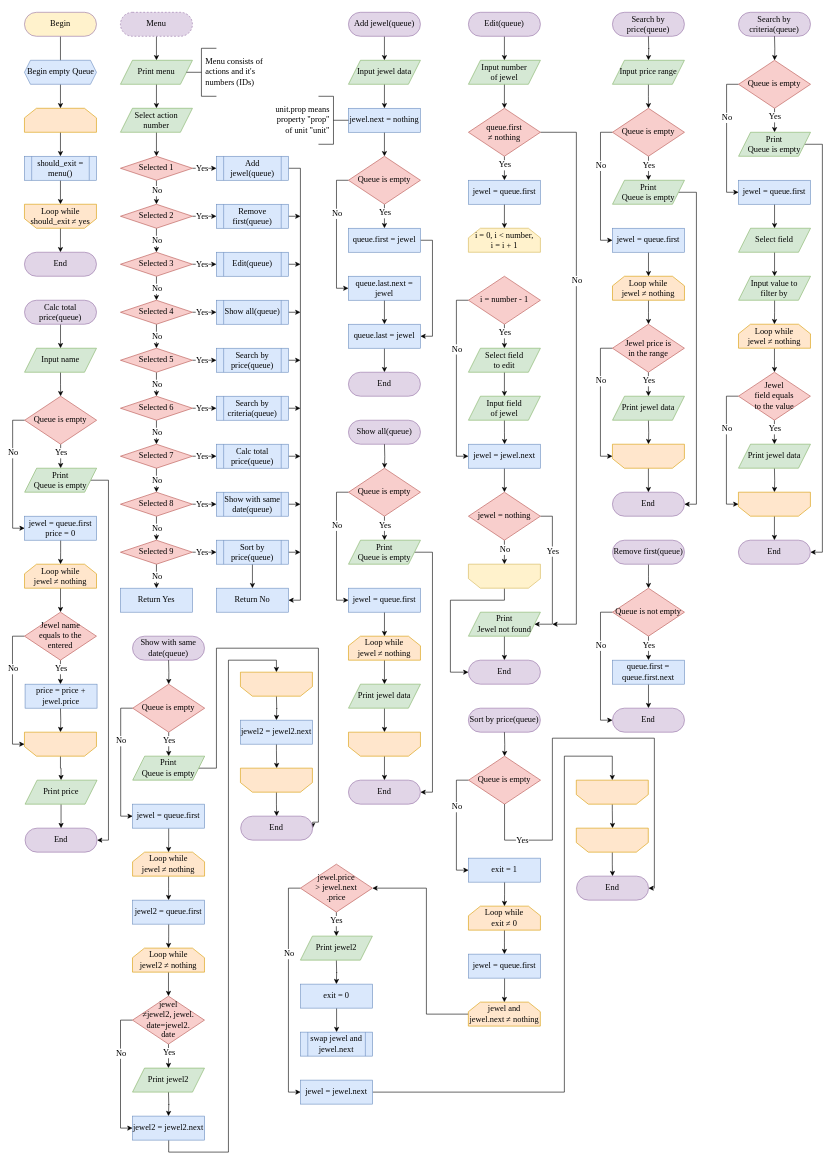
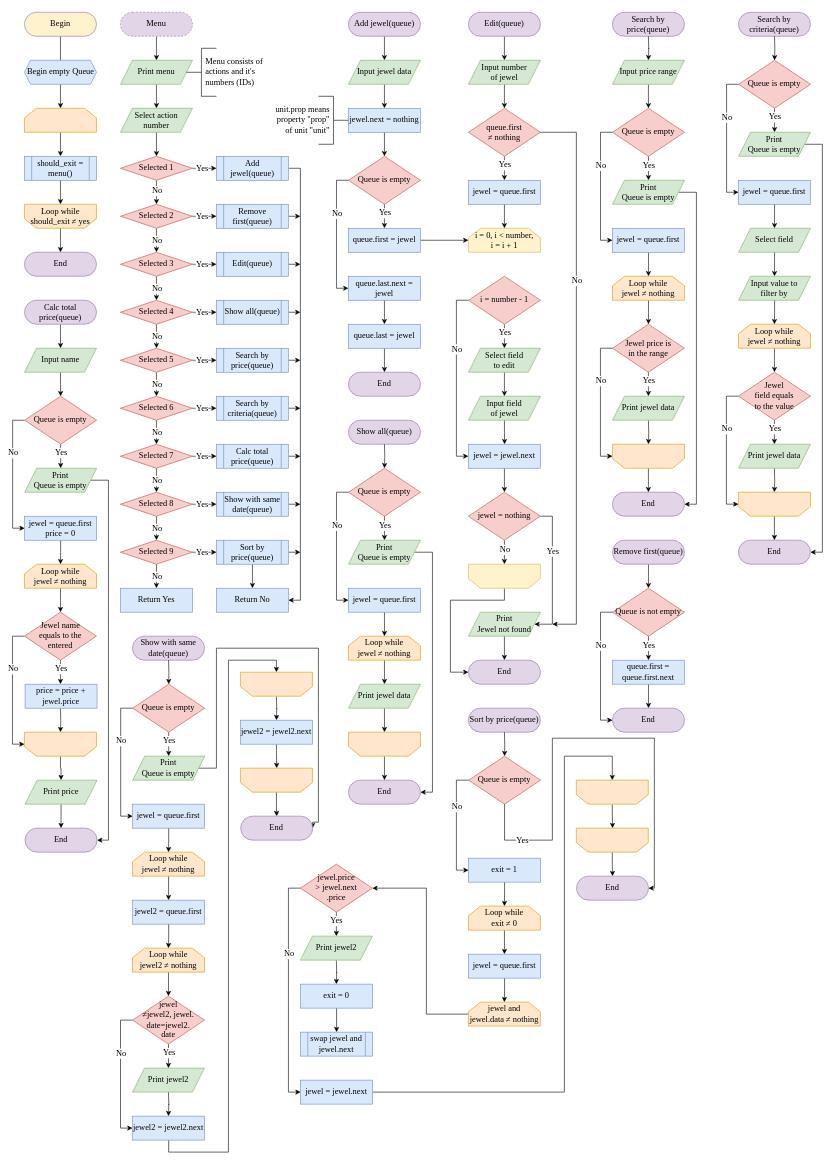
- <mxCell id="99" style="edgeStyle=orthogonalEdgeStyle;rounded=0;orthogonalLoop=1;jettySize=auto;html=1;exitX=1;exitY=0.5;exitDx=0;exitDy=0;entryX=1;entryY=0.5;entryDx=0;entryDy=0;fontFamily=Times New Roman;fontSize=14;" edge="1" parent="1" source="100" target="104"><mxGeometry relative="1" as="geometry" /></mxCell>
+ <mxCell id="99" style="edgeStyle=orthogonalEdgeStyle;rounded=0;orthogonalLoop=1;jettySize=auto;html=1;exitX=1;exitY=0.5;exitDx=0;exitDy=0;fontFamily=Times New Roman;fontSize=14;" edge="1" parent="1" source="100" target="115"><mxGeometry relative="1" as="geometry" /></mxCell>
- <mxCell id="300" value="&lt;div&gt;jewel and&lt;/div&gt;&lt;div&gt;jewel.next ≠ nothing&lt;/div&gt;" style="shape=loopLimit;whiteSpace=wrap;html=1;fontFamily=Times New Roman;fontSize=14;strokeColor=#d79b00;fillColor=#ffe6cc;labelBackgroundColor=none;" vertex="1" parent="1"><mxGeometry x="779.94" y="1670" width="120" height="40" as="geometry" /></mxCell>
+ <mxCell id="300" value="&lt;div&gt;jewel and&lt;/div&gt;&lt;div&gt;jewel.data ≠ nothing&lt;/div&gt;" style="shape=loopLimit;whiteSpace=wrap;html=1;fontFamily=Times New Roman;fontSize=14;strokeColor=#d79b00;fillColor=#ffe6cc;labelBackgroundColor=none;" vertex="1" parent="1"><mxGeometry x="779.94" y="1670" width="120" height="40" as="geometry" /></mxCell>
